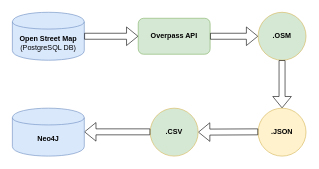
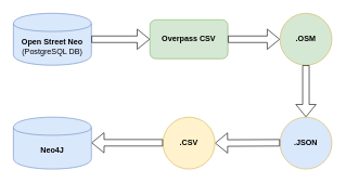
- <mxCell id="4" value="&lt;b&gt;Overpass API&lt;/b&gt;" style="rounded=1;whiteSpace=wrap;html=1;fillColor=#d5e8d4;strokeColor=#82b366;" vertex="1" parent="1"><mxGeometry x="230" y="30" width="120" height="60" as="geometry" /></mxCell>
+ <mxCell id="4" value="&lt;b&gt;Overpass CSV&lt;/b&gt;" style="rounded=1;whiteSpace=wrap;html=1;fillColor=#d5e8d4;strokeColor=#82b366;" vertex="1" parent="1"><mxGeometry x="230" y="30" width="120" height="60" as="geometry" /></mxCell>
- <mxCell id="2" value="&lt;div&gt;&lt;b&gt;Open Street Map &lt;/b&gt;&lt;br&gt;&lt;/div&gt;&lt;div&gt;(PostgreSQL DB)&lt;br&gt;&lt;/div&gt;" style="shape=cylinder;whiteSpace=wrap;html=1;boundedLbl=1;backgroundOutline=1;fillColor=#dae8fc;strokeColor=#6c8ebf;" vertex="1" parent="1"><mxGeometry x="20" y="20" width="120" height="80" as="geometry" /></mxCell>
+ <mxCell id="2" value="&lt;div&gt;&lt;b&gt;Open Street Neo &lt;/b&gt;&lt;br&gt;&lt;/div&gt;&lt;div&gt;(PostgreSQL DB)&lt;br&gt;&lt;/div&gt;" style="shape=cylinder;whiteSpace=wrap;html=1;boundedLbl=1;backgroundOutline=1;fillColor=#dae8fc;strokeColor=#6c8ebf;" vertex="1" parent="1"><mxGeometry x="20" y="20" width="120" height="80" as="geometry" /></mxCell>
- <mxCell id="10" value="&lt;b&gt;.CSV&lt;/b&gt;" style="ellipse;whiteSpace=wrap;html=1;aspect=fixed;fillColor=#d5e8d4;strokeColor=#d6b656;" vertex="1" parent="1"><mxGeometry x="250" y="180" width="80" height="80" as="geometry" /></mxCell>
+ <mxCell id="10" value="&lt;b&gt;.CSV&lt;/b&gt;" style="ellipse;whiteSpace=wrap;html=1;aspect=fixed;fillColor=#fff2cc;strokeColor=#d6b656;" vertex="1" parent="1"><mxGeometry x="250" y="180" width="80" height="80" as="geometry" /></mxCell>
- <mxCell id="8" value="&lt;b&gt;.JSON&lt;/b&gt;" style="ellipse;whiteSpace=wrap;html=1;aspect=fixed;fillColor=#fff2cc;strokeColor=#d6b656;" vertex="1" parent="1"><mxGeometry x="430" y="180" width="80" height="80" as="geometry" /></mxCell>
+ <mxCell id="8" value="&lt;b&gt;.JSON&lt;/b&gt;" style="ellipse;whiteSpace=wrap;html=1;aspect=fixed;fillColor=#dae8fc;strokeColor=#d6b656;" vertex="1" parent="1"><mxGeometry x="430" y="180" width="80" height="80" as="geometry" /></mxCell>
